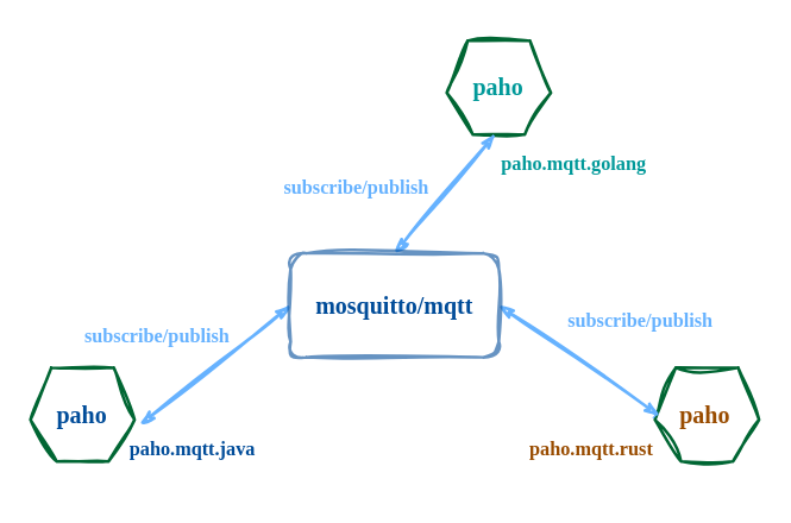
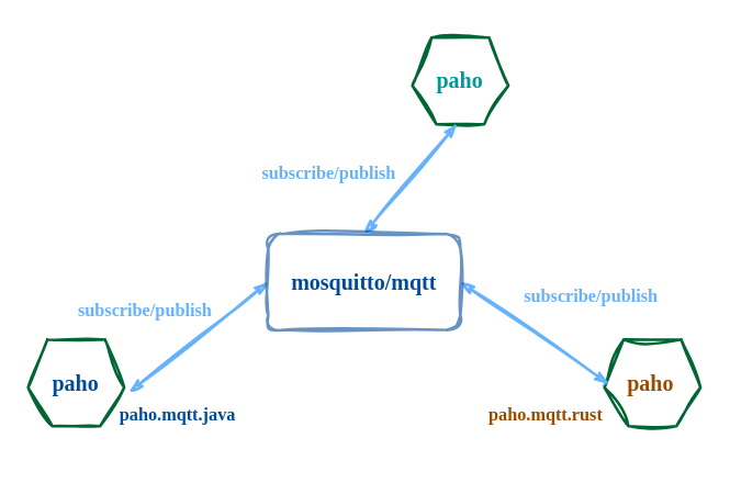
- <mxCell id="10" value="&lt;span style=&quot;font-size: 13px; font-style: normal; font-variant-ligatures: normal; font-variant-caps: normal; letter-spacing: normal; orphans: 2; text-align: center; text-indent: 0px; text-transform: none; widows: 2; word-spacing: 0px; -webkit-text-stroke-width: 0px; background-color: rgb(255, 255, 255); text-decoration-thickness: initial; text-decoration-style: initial; text-decoration-color: initial; float: none; display: inline !important;&quot;&gt;&lt;font color=&quot;#009999&quot;&gt;paho.mqtt.golang&lt;/font&gt;&lt;/span&gt;" style="text;whiteSpace=wrap;html=1;fontFamily=Architects Daughter;fontSource=https%3A%2F%2Ffonts.googleapis.com%2Fcss%3Ffamily%3DArchitects%2BDaughter;fontSize=13;fontStyle=1;strokeWidth=2;sketch=1;curveFitting=1;jiggle=2;" parent="1" vertex="1"><mxGeometry x="335" y="95" width="140" height="40" as="geometry" /></mxCell>
